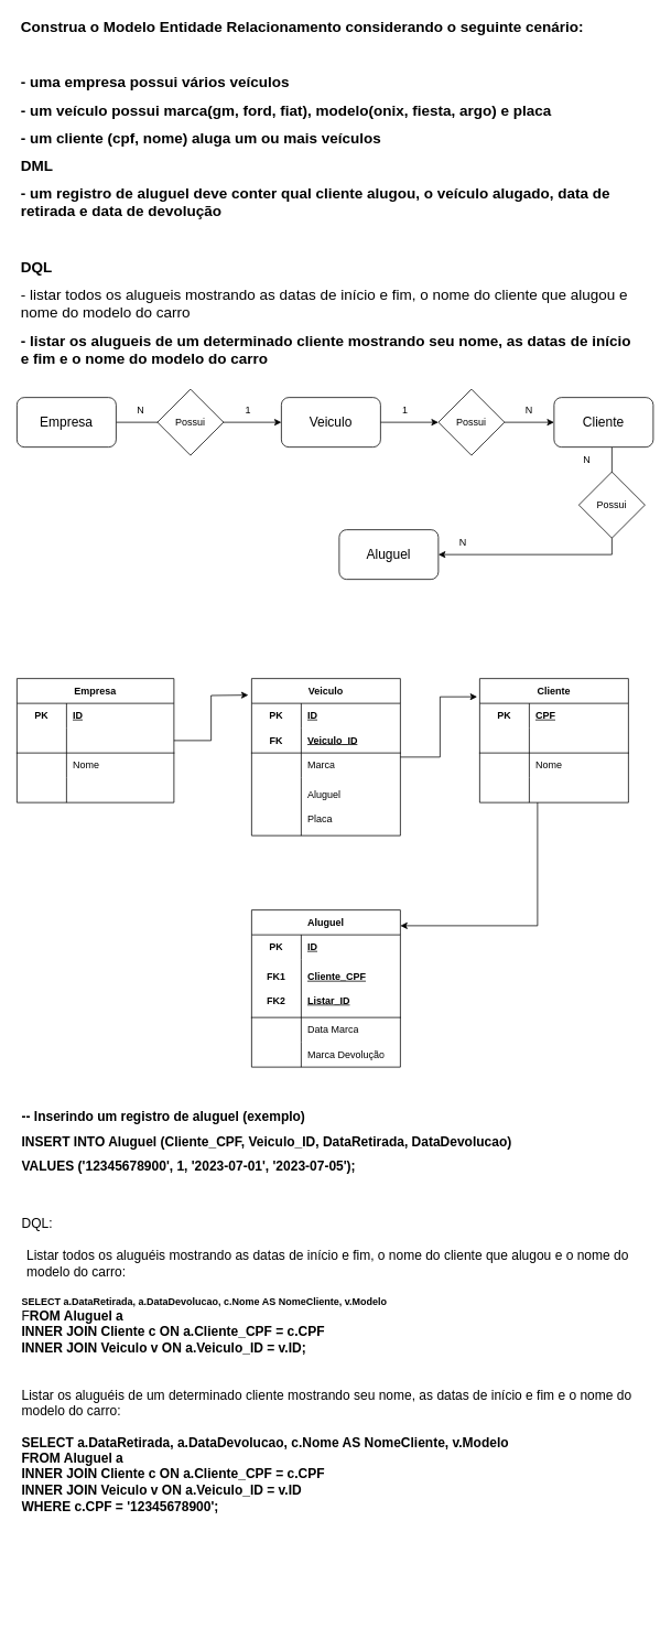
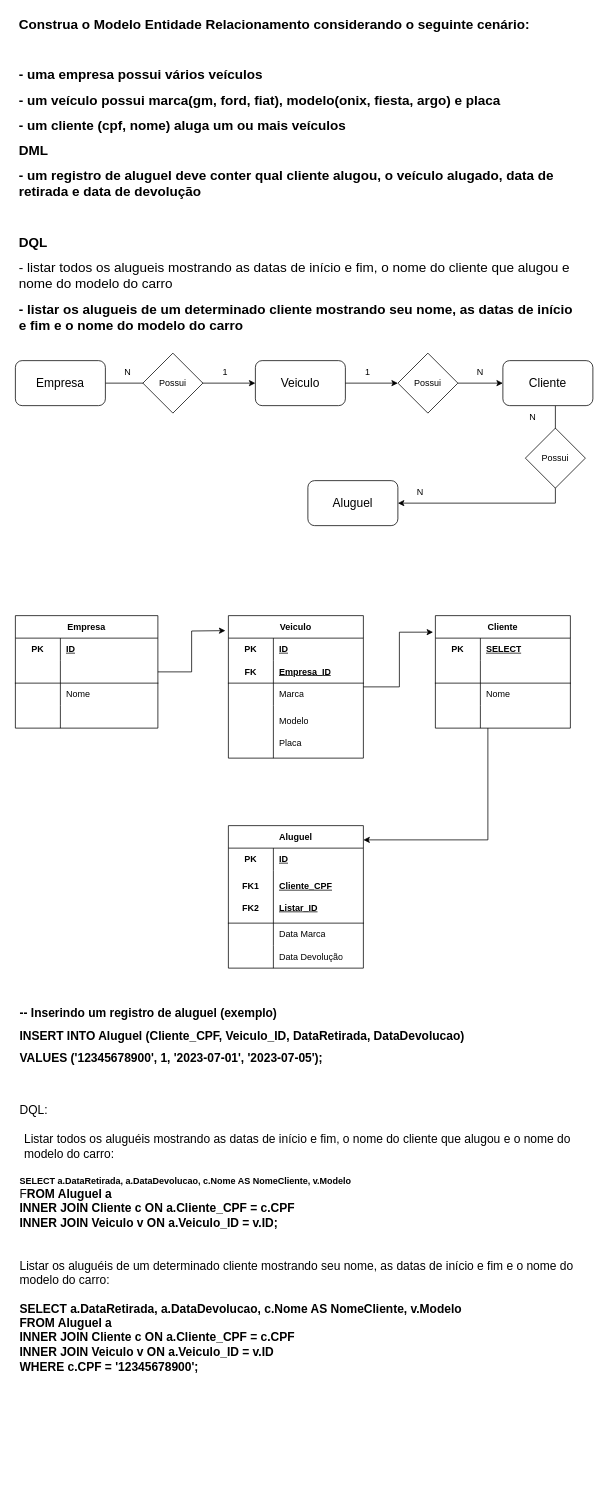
- <mxCell id="35" value="CPF" style="shape=partialRectangle;connectable=0;fillColor=none;top=0;left=0;bottom=0;right=0;align=left;spacingLeft=6;fontStyle=5;overflow=hidden;html=1;whiteSpace=wrap;" parent="33" vertex="1"><mxGeometry x="60" width="120" height="30" as="geometry"><mxRectangle width="120" height="30" as="alternateBounds" /></mxGeometry></mxCell>
+ <mxCell id="35" value="SELECT" style="shape=partialRectangle;connectable=0;fillColor=none;top=0;left=0;bottom=0;right=0;align=left;spacingLeft=6;fontStyle=5;overflow=hidden;html=1;whiteSpace=wrap;" parent="33" vertex="1"><mxGeometry x="60" width="120" height="30" as="geometry"><mxRectangle width="120" height="30" as="alternateBounds" /></mxGeometry></mxCell>
- <mxCell id="24" value="Veiculo_ID" style="shape=partialRectangle;connectable=0;fillColor=none;top=0;left=0;bottom=0;right=0;align=left;spacingLeft=6;fontStyle=5;overflow=hidden;html=1;whiteSpace=wrap;" parent="22" vertex="1"><mxGeometry x="60" width="120" height="30" as="geometry"><mxRectangle width="120" height="30" as="alternateBounds" /></mxGeometry></mxCell>
+ <mxCell id="24" value="Empresa_ID" style="shape=partialRectangle;connectable=0;fillColor=none;top=0;left=0;bottom=0;right=0;align=left;spacingLeft=6;fontStyle=5;overflow=hidden;html=1;whiteSpace=wrap;" parent="22" vertex="1"><mxGeometry x="60" width="120" height="30" as="geometry"><mxRectangle width="120" height="30" as="alternateBounds" /></mxGeometry></mxCell>
- <mxCell id="30" value="Aluguel&lt;br&gt;&lt;br&gt;Placa" style="shape=partialRectangle;connectable=0;fillColor=none;top=0;left=0;bottom=0;right=0;align=left;spacingLeft=6;overflow=hidden;html=1;whiteSpace=wrap;" parent="28" vertex="1"><mxGeometry x="60" width="120" height="70" as="geometry"><mxRectangle width="120" height="70" as="alternateBounds" /></mxGeometry></mxCell>
+ <mxCell id="30" value="Modelo&lt;br&gt;&lt;br&gt;Placa" style="shape=partialRectangle;connectable=0;fillColor=none;top=0;left=0;bottom=0;right=0;align=left;spacingLeft=6;overflow=hidden;html=1;whiteSpace=wrap;" parent="28" vertex="1"><mxGeometry x="60" width="120" height="70" as="geometry"><mxRectangle width="120" height="70" as="alternateBounds" /></mxGeometry></mxCell>
- <mxCell id="57" value="Marca Devolução" style="shape=partialRectangle;connectable=0;fillColor=none;top=0;left=0;bottom=0;right=0;align=left;spacingLeft=6;overflow=hidden;html=1;whiteSpace=wrap;" parent="55" vertex="1"><mxGeometry x="60" width="120" height="30" as="geometry"><mxRectangle width="120" height="30" as="alternateBounds" /></mxGeometry></mxCell>
+ <mxCell id="57" value="Data Devolução" style="shape=partialRectangle;connectable=0;fillColor=none;top=0;left=0;bottom=0;right=0;align=left;spacingLeft=6;overflow=hidden;html=1;whiteSpace=wrap;" parent="55" vertex="1"><mxGeometry x="60" width="120" height="30" as="geometry"><mxRectangle width="120" height="30" as="alternateBounds" /></mxGeometry></mxCell>
